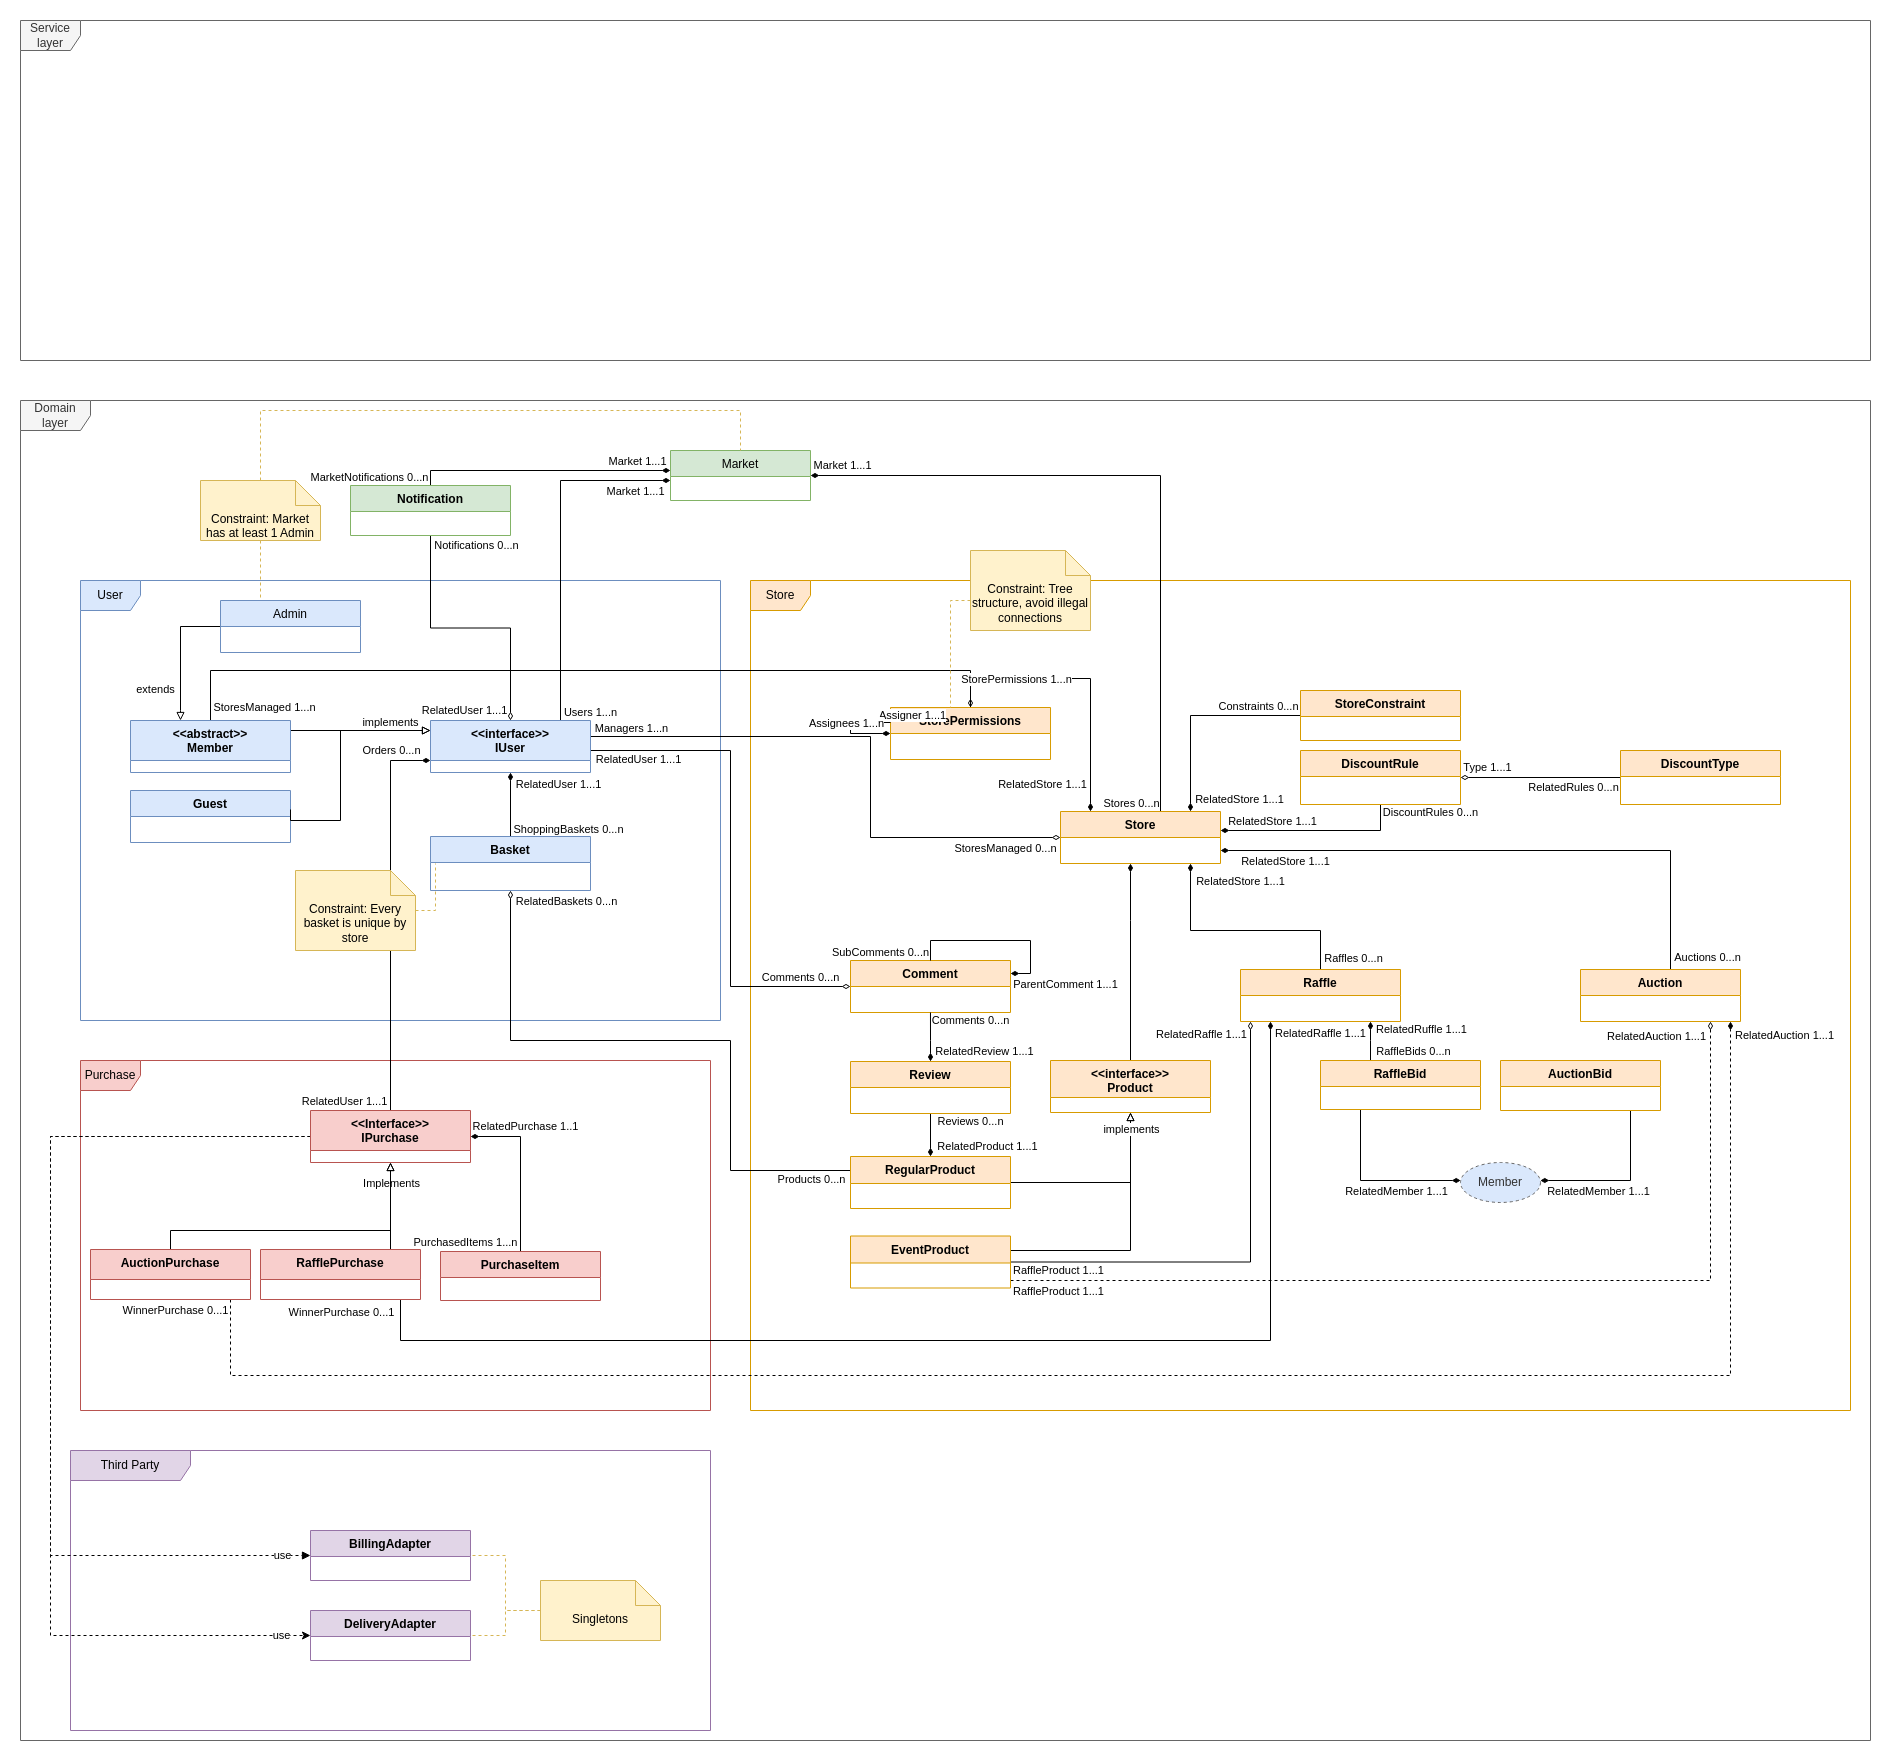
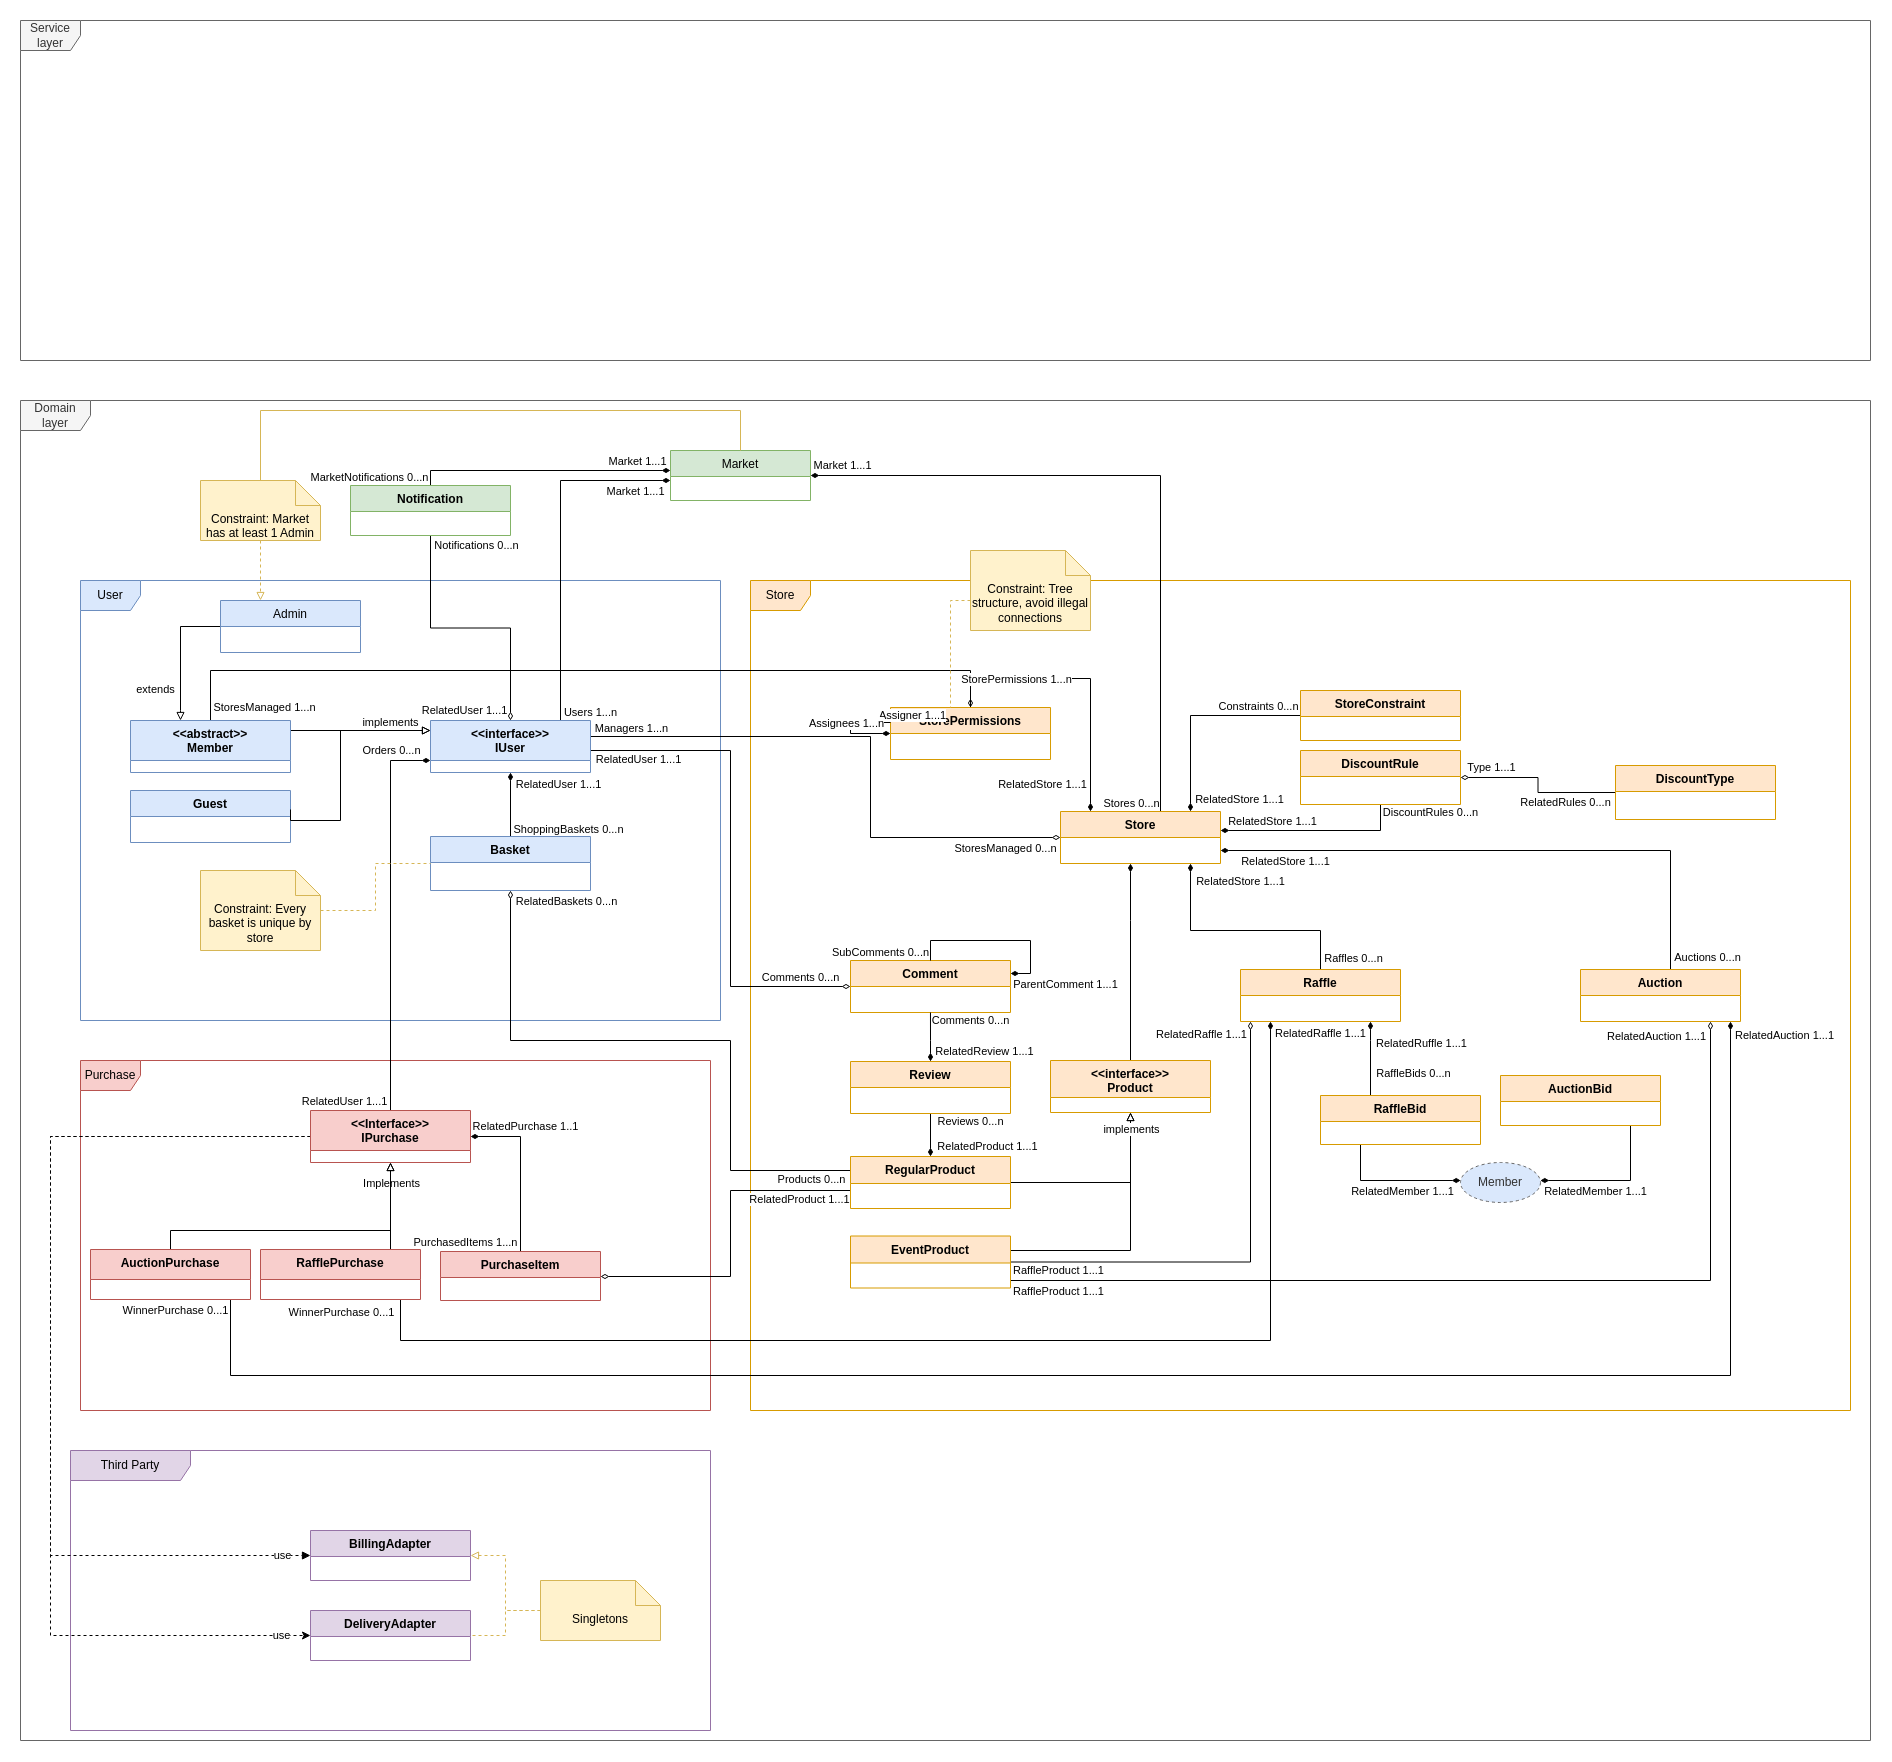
- <mxCell id="102" style="edgeStyle=orthogonalEdgeStyle;rounded=0;orthogonalLoop=1;jettySize=auto;html=1;dashed=1;endArrow=none;endFill=0;fillColor=#fff2cc;strokeColor=#d6b656;" edge="1" parent="1" source="104" target="91"><mxGeometry relative="1" as="geometry"><Array as="points"><mxPoint x="260" y="410" /><mxPoint x="740" y="410" /></Array></mxGeometry></mxCell>
+ <mxCell id="102" style="edgeStyle=orthogonalEdgeStyle;rounded=0;orthogonalLoop=1;jettySize=auto;html=1;dashed=0;endArrow=none;endFill=0;fillColor=#fff2cc;strokeColor=#d6b656;" edge="1" parent="1" source="104" target="91"><mxGeometry relative="1" as="geometry"><Array as="points"><mxPoint x="260" y="410" /><mxPoint x="740" y="410" /></Array></mxGeometry></mxCell>
- <mxCell id="103" style="edgeStyle=orthogonalEdgeStyle;rounded=0;orthogonalLoop=1;jettySize=auto;html=1;endArrow=none;endFill=0;dashed=1;fillColor=#fff2cc;strokeColor=#d6b656;" edge="1" parent="1" source="104" target="97"><mxGeometry relative="1" as="geometry"><Array as="points"><mxPoint x="260" y="570" /><mxPoint x="260" y="570" /></Array></mxGeometry></mxCell>
+ <mxCell id="103" style="edgeStyle=orthogonalEdgeStyle;rounded=0;orthogonalLoop=1;jettySize=auto;html=1;endArrow=block;endFill=0;dashed=1;fillColor=#fff2cc;strokeColor=#d6b656;" edge="1" parent="1" source="104" target="97"><mxGeometry relative="1" as="geometry"><Array as="points"><mxPoint x="260" y="570" /><mxPoint x="260" y="570" /></Array></mxGeometry></mxCell>
- <mxCell id="144" value="DiscountType" style="swimlane;fontStyle=1;align=center;verticalAlign=top;childLayout=stackLayout;horizontal=1;startSize=26;horizontalStack=0;resizeParent=1;resizeParentMax=0;resizeLast=0;collapsible=1;marginBottom=0;fillColor=#ffe6cc;strokeColor=#d79b00;" vertex="1" parent="1"><mxGeometry x="1620" y="750" width="160" height="54" as="geometry" /></mxCell>
+ <mxCell id="144" value="DiscountType" style="swimlane;fontStyle=1;align=center;verticalAlign=top;childLayout=stackLayout;horizontal=1;startSize=26;horizontalStack=0;resizeParent=1;resizeParentMax=0;resizeLast=0;collapsible=1;marginBottom=0;fillColor=#ffe6cc;strokeColor=#d79b00;" vertex="1" parent="1"><mxGeometry x="1615" y="765" width="160" height="54" as="geometry" /></mxCell>
- <mxCell id="140" value="Constraint: Every basket is unique by store" style="shape=note2;boundedLbl=1;whiteSpace=wrap;html=1;size=25;verticalAlign=top;align=center;fillColor=#fff2cc;strokeColor=#d6b656;" vertex="1" parent="1"><mxGeometry x="295" y="870" width="120" height="80" as="geometry" /></mxCell>
+ <mxCell id="140" value="Constraint: Every basket is unique by store" style="shape=note2;boundedLbl=1;whiteSpace=wrap;html=1;size=25;verticalAlign=top;align=center;fillColor=#fff2cc;strokeColor=#d6b656;" vertex="1" parent="1"><mxGeometry x="200" y="870" width="120" height="80" as="geometry" /></mxCell>
- <mxCell id="71" value="RaffleBid" style="swimlane;fontStyle=1;align=center;verticalAlign=top;childLayout=stackLayout;horizontal=1;startSize=26;horizontalStack=0;resizeParent=1;resizeParentMax=0;resizeLast=0;collapsible=1;marginBottom=0;fillColor=#ffe6cc;strokeColor=#d79b00;" vertex="1" parent="1"><mxGeometry x="1320" y="1060" width="160" height="49" as="geometry" /></mxCell>
+ <mxCell id="71" value="RaffleBid" style="swimlane;fontStyle=1;align=center;verticalAlign=top;childLayout=stackLayout;horizontal=1;startSize=26;horizontalStack=0;resizeParent=1;resizeParentMax=0;resizeLast=0;collapsible=1;marginBottom=0;fillColor=#ffe6cc;strokeColor=#d79b00;" vertex="1" parent="1"><mxGeometry x="1320" y="1095" width="160" height="49" as="geometry" /></mxCell>
- <mxCell id="68" value="AuctionBid" style="swimlane;fontStyle=1;align=center;verticalAlign=top;childLayout=stackLayout;horizontal=1;startSize=26;horizontalStack=0;resizeParent=1;resizeParentMax=0;resizeLast=0;collapsible=1;marginBottom=0;fillColor=#ffe6cc;strokeColor=#d79b00;" vertex="1" parent="1"><mxGeometry x="1500" y="1060" width="160" height="50" as="geometry" /></mxCell>
+ <mxCell id="68" value="AuctionBid" style="swimlane;fontStyle=1;align=center;verticalAlign=top;childLayout=stackLayout;horizontal=1;startSize=26;horizontalStack=0;resizeParent=1;resizeParentMax=0;resizeLast=0;collapsible=1;marginBottom=0;fillColor=#ffe6cc;strokeColor=#d79b00;" vertex="1" parent="1"><mxGeometry x="1500" y="1075" width="160" height="50" as="geometry" /></mxCell>
+ <mxCell id="40" style="edgeStyle=orthogonalEdgeStyle;rounded=0;orthogonalLoop=1;jettySize=auto;html=1;endArrow=diamondThin;endFill=0;" edge="1" parent="1" source="126" target="88"><mxGeometry relative="1" as="geometry"><mxPoint x="885" y="1301" as="sourcePoint" /><Array as="points"><mxPoint x="730" y="1190" /><mxPoint x="730" y="1276" /></Array></mxGeometry></mxCell>
+ <mxCell id="41" value="RelatedProduct 1...1" style="edgeLabel;html=1;align=center;verticalAlign=middle;resizable=0;points=[];" vertex="1" connectable="0" parent="40"><mxGeometry x="-0.808" relative="1" as="geometry"><mxPoint x="-20" y="8" as="offset" /></mxGeometry></mxCell>
- <mxCell id="132" style="edgeStyle=orthogonalEdgeStyle;rounded=0;orthogonalLoop=1;jettySize=auto;html=1;endArrow=diamondThin;endFill=0;dashed=1;" edge="1" parent="1" source="135" target="58"><mxGeometry relative="1" as="geometry"><Array as="points"><mxPoint x="1710" y="1280" /></Array></mxGeometry></mxCell>
+ <mxCell id="132" style="edgeStyle=orthogonalEdgeStyle;rounded=0;orthogonalLoop=1;jettySize=auto;html=1;endArrow=diamondThin;endFill=0;" edge="1" parent="1" source="135" target="58"><mxGeometry relative="1" as="geometry"><Array as="points"><mxPoint x="1710" y="1280" /></Array></mxGeometry></mxCell>
- <mxCell id="112" style="edgeStyle=orthogonalEdgeStyle;rounded=0;orthogonalLoop=1;jettySize=auto;html=1;endArrow=diamondThin;endFill=1;dashed=1;" edge="1" parent="1" source="115" target="58"><mxGeometry relative="1" as="geometry"><mxPoint x="259.966" y="1299" as="sourcePoint" /><Array as="points"><mxPoint x="230" y="1375" /><mxPoint x="1730" y="1375" /></Array></mxGeometry></mxCell>
+ <mxCell id="112" style="edgeStyle=orthogonalEdgeStyle;rounded=0;orthogonalLoop=1;jettySize=auto;html=1;endArrow=diamondThin;endFill=1;" edge="1" parent="1" source="115" target="58"><mxGeometry relative="1" as="geometry"><mxPoint x="259.966" y="1299" as="sourcePoint" /><Array as="points"><mxPoint x="230" y="1375" /><mxPoint x="1730" y="1375" /></Array></mxGeometry></mxCell>
- <mxCell id="136" style="edgeStyle=orthogonalEdgeStyle;rounded=0;orthogonalLoop=1;jettySize=auto;html=1;fillColor=#fff2cc;strokeColor=#d6b656;dashed=1;endArrow=none;endFill=0;" edge="1" parent="1" source="138" target="89"><mxGeometry relative="1" as="geometry" /></mxCell>
+ <mxCell id="136" style="edgeStyle=orthogonalEdgeStyle;rounded=0;orthogonalLoop=1;jettySize=auto;html=1;fillColor=#fff2cc;strokeColor=#d6b656;dashed=1;endArrow=block;endFill=0;" edge="1" parent="1" source="138" target="89"><mxGeometry relative="1" as="geometry" /></mxCell>
